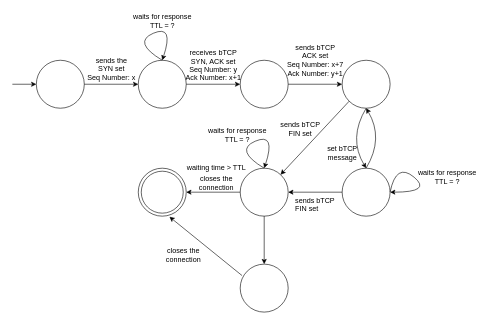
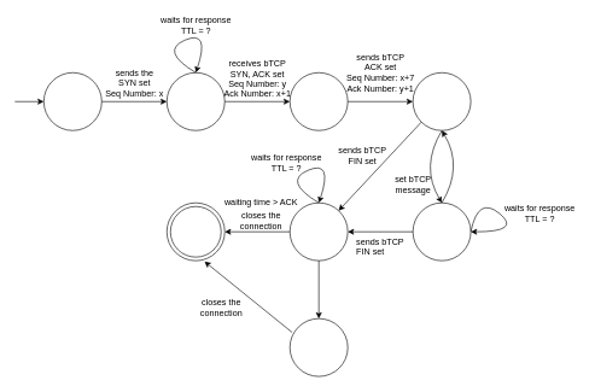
- <mxCell id="32" value="waiting time &amp;gt; TTL" style="text;html=1;align=center;verticalAlign=middle;resizable=0;points=[];autosize=1;" vertex="1" parent="1"><mxGeometry x="305" y="270" width="110" height="20" as="geometry" /></mxCell>
+ <mxCell id="32" value="waiting time &amp;gt; ACK" style="text;html=1;align=center;verticalAlign=middle;resizable=0;points=[];autosize=1;" vertex="1" parent="1"><mxGeometry x="305" y="270" width="110" height="20" as="geometry" /></mxCell>
